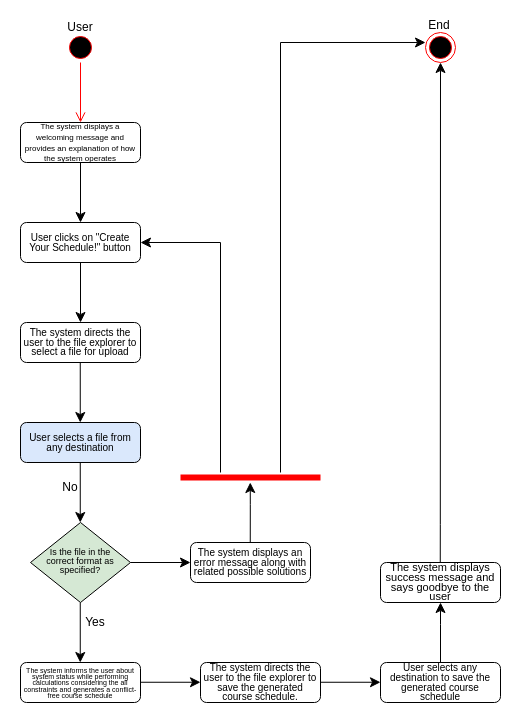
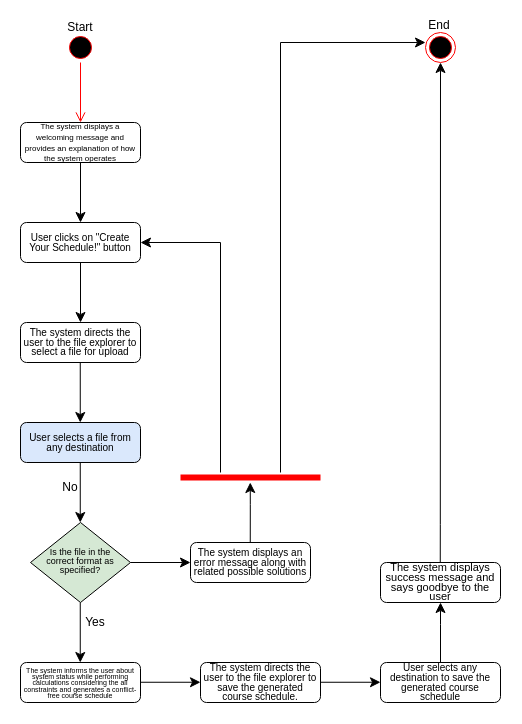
- <mxCell id="31" value="User" style="text;html=1;strokeColor=none;fillColor=none;align=center;verticalAlign=middle;whiteSpace=wrap;rounded=0;" parent="1" vertex="1"><mxGeometry x="65" y="22" width="30" height="10" as="geometry" /></mxCell>
+ <mxCell id="31" value="Start" style="text;html=1;strokeColor=none;fillColor=none;align=center;verticalAlign=middle;whiteSpace=wrap;rounded=0;" parent="1" vertex="1"><mxGeometry x="65" y="22" width="30" height="10" as="geometry" /></mxCell>
